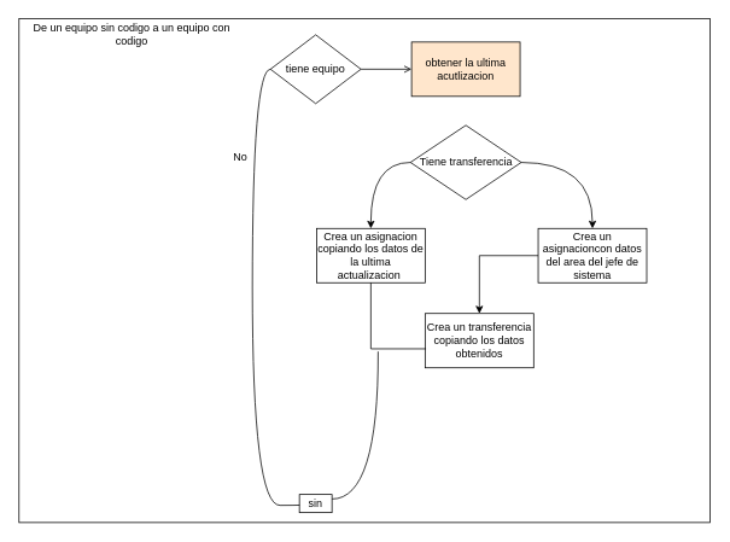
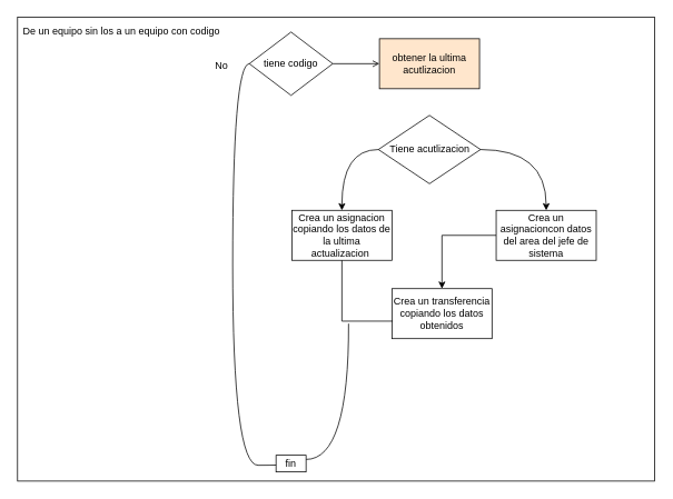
- <mxCell id="3" value="De un equipo sin codigo a un equipo con codigo" style="text;html=1;align=center;verticalAlign=middle;whiteSpace=wrap;rounded=0;" vertex="1" parent="1"><mxGeometry x="25" y="23" width="240" height="30" as="geometry" /></mxCell>
+ <mxCell id="3" value="De un equipo sin los a un equipo con codigo" style="text;html=1;align=center;verticalAlign=middle;whiteSpace=wrap;rounded=0;" vertex="1" parent="1"><mxGeometry x="25" y="23" width="240" height="30" as="geometry" /></mxCell>
- <mxCell id="5" value="tiene equipo" style="rhombus;whiteSpace=wrap;html=1;" vertex="1" parent="1"><mxGeometry x="298" y="38" width="100" height="76" as="geometry" /></mxCell>
+ <mxCell id="5" value="tiene codigo" style="rhombus;whiteSpace=wrap;html=1;" vertex="1" parent="1"><mxGeometry x="298" y="38" width="100" height="76" as="geometry" /></mxCell>
- <mxCell id="8" value="No" style="text;html=1;align=center;verticalAlign=middle;whiteSpace=wrap;rounded=0;" vertex="1" parent="1"><mxGeometry x="235" y="159" width="60" height="30" as="geometry" /></mxCell>
+ <mxCell id="8" value="No" style="text;html=1;align=center;verticalAlign=middle;whiteSpace=wrap;rounded=0;" vertex="1" parent="1"><mxGeometry x="235" y="64" width="60" height="30" as="geometry" /></mxCell>
- <mxCell id="12" value="Tiene transferencia" style="rhombus;whiteSpace=wrap;html=1;" vertex="1" parent="1"><mxGeometry x="452.75" y="138" width="122.5" height="82" as="geometry" /></mxCell>
+ <mxCell id="12" value="Tiene acutlizacion" style="rhombus;whiteSpace=wrap;html=1;" vertex="1" parent="1"><mxGeometry x="452.75" y="138" width="122.5" height="82" as="geometry" /></mxCell>
- <mxCell id="7" value="sin" style="rounded=0;whiteSpace=wrap;html=1;" vertex="1" parent="1"><mxGeometry x="330" y="546" width="36" height="20" as="geometry" /></mxCell>
+ <mxCell id="7" value="fin" style="rounded=0;whiteSpace=wrap;html=1;" vertex="1" parent="1"><mxGeometry x="330" y="546" width="36" height="20" as="geometry" /></mxCell>
